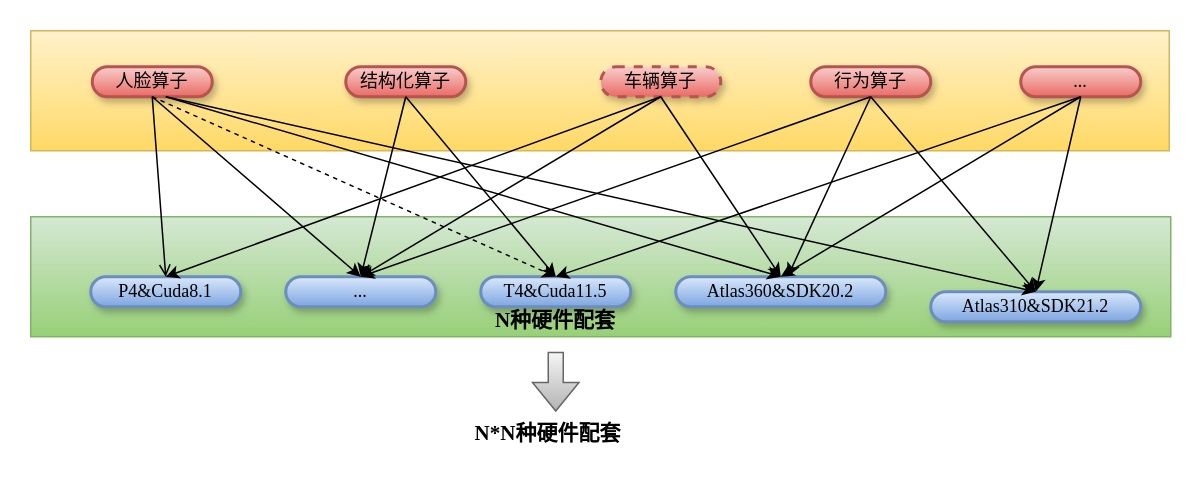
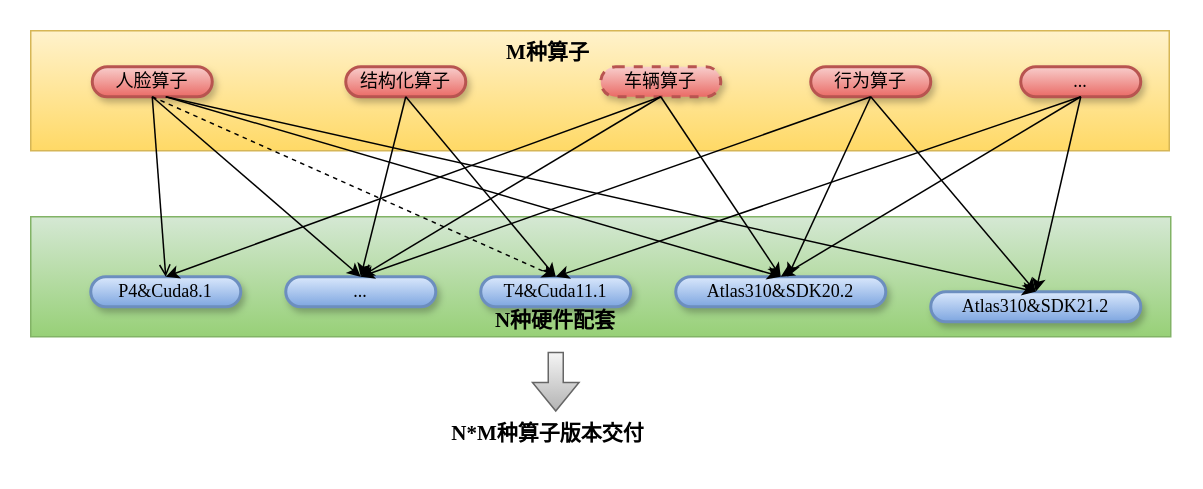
+ <mxCell id="30" value="&lt;font face=&quot;Times New Roman&quot; style=&quot;font-size: 14px&quot;&gt;&lt;b&gt;M种算子&lt;/b&gt;&lt;/font&gt;" style="text;html=1;strokeColor=none;fillColor=none;align=center;verticalAlign=middle;whiteSpace=wrap;rounded=0;" vertex="1" parent="1"><mxGeometry x="335" y="20" width="60" height="30" as="geometry" /></mxCell>
- <mxCell id="11" value="T4&amp;amp;Cuda11.5" style="whiteSpace=wrap;html=1;rounded=1;shadow=1;comic=0;labelBackgroundColor=none;strokeWidth=2;fontFamily=Verdana;fontSize=12;align=center;arcSize=50;fillColor=#dae8fc;gradientColor=#7ea6e0;strokeColor=#6c8ebf;" vertex="1" parent="1"><mxGeometry x="320" y="184" width="100" height="20" as="geometry" /></mxCell>
+ <mxCell id="11" value="T4&amp;amp;Cuda11.1" style="whiteSpace=wrap;html=1;rounded=1;shadow=1;comic=0;labelBackgroundColor=none;strokeWidth=2;fontFamily=Verdana;fontSize=12;align=center;arcSize=50;fillColor=#dae8fc;gradientColor=#7ea6e0;strokeColor=#6c8ebf;" vertex="1" parent="1"><mxGeometry x="320" y="184" width="100" height="20" as="geometry" /></mxCell>
- <mxCell id="12" value="Atlas360&amp;amp;SDK20.2" style="whiteSpace=wrap;html=1;rounded=1;shadow=1;comic=0;labelBackgroundColor=none;strokeWidth=2;fontFamily=Verdana;fontSize=12;align=center;arcSize=50;fillColor=#dae8fc;gradientColor=#7ea6e0;strokeColor=#6c8ebf;" vertex="1" parent="1"><mxGeometry x="450" y="184" width="140" height="20" as="geometry" /></mxCell>
+ <mxCell id="12" value="Atlas310&amp;amp;SDK20.2" style="whiteSpace=wrap;html=1;rounded=1;shadow=1;comic=0;labelBackgroundColor=none;strokeWidth=2;fontFamily=Verdana;fontSize=12;align=center;arcSize=50;fillColor=#dae8fc;gradientColor=#7ea6e0;strokeColor=#6c8ebf;" vertex="1" parent="1"><mxGeometry x="450" y="184" width="140" height="20" as="geometry" /></mxCell>
- <mxCell id="33" value="&lt;b&gt;&lt;font color=&quot;#000000&quot;&gt;N*N种硬件配套&lt;/font&gt;&lt;/b&gt;" style="text;html=1;strokeColor=none;fillColor=none;align=center;verticalAlign=middle;whiteSpace=wrap;rounded=0;fontFamily=Times New Roman;fontSize=14;fontColor=#0000FF;" vertex="1" parent="1"><mxGeometry x="295" y="274" width="140" height="30" as="geometry" /></mxCell>
+ <mxCell id="33" value="&lt;b&gt;&lt;font color=&quot;#000000&quot;&gt;N*M种算子版本交付&lt;/font&gt;&lt;/b&gt;" style="text;html=1;strokeColor=none;fillColor=none;align=center;verticalAlign=middle;whiteSpace=wrap;rounded=0;fontFamily=Times New Roman;fontSize=14;fontColor=#0000FF;" vertex="1" parent="1"><mxGeometry x="295" y="274" width="140" height="30" as="geometry" /></mxCell>
